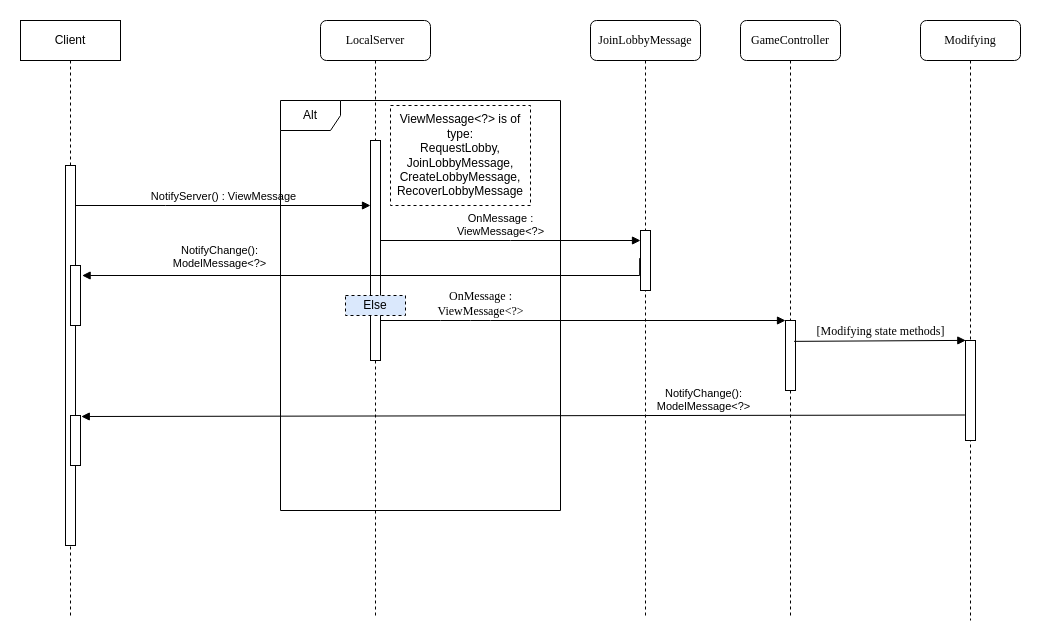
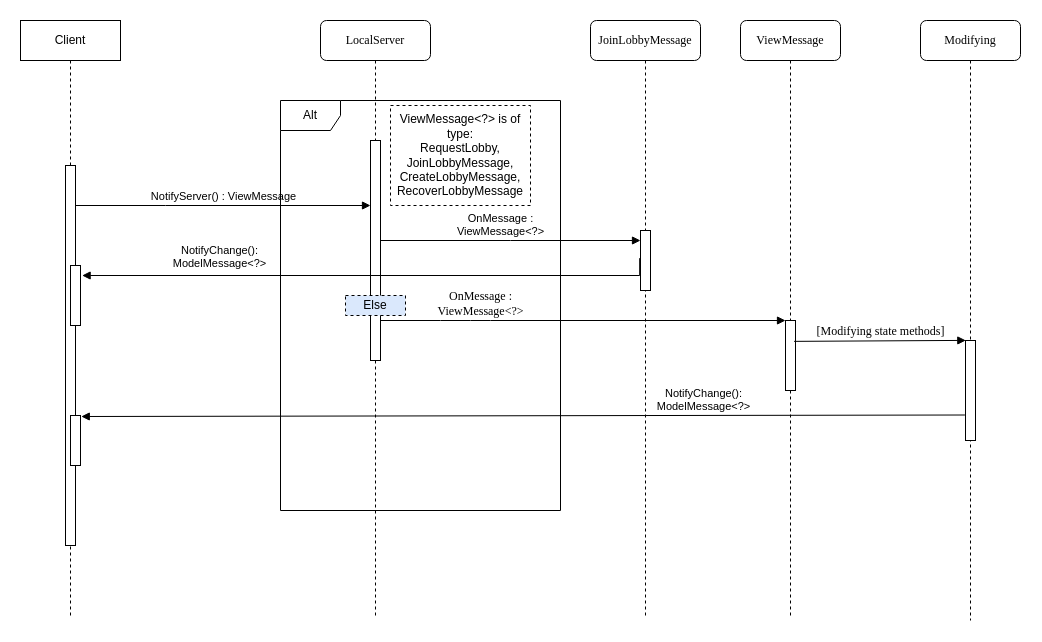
- <mxCell id="6" value="GameController" style="shape=umlLifeline;perimeter=lifelinePerimeter;whiteSpace=wrap;html=1;container=1;collapsible=0;recursiveResize=0;outlineConnect=0;rounded=1;shadow=0;comic=0;labelBackgroundColor=none;strokeWidth=1;fontFamily=Verdana;fontSize=12;align=center;" parent="1" vertex="1"><mxGeometry x="740" y="20" width="100" height="595" as="geometry" /></mxCell>
+ <mxCell id="6" value="ViewMessage" style="shape=umlLifeline;perimeter=lifelinePerimeter;whiteSpace=wrap;html=1;container=1;collapsible=0;recursiveResize=0;outlineConnect=0;rounded=1;shadow=0;comic=0;labelBackgroundColor=none;strokeWidth=1;fontFamily=Verdana;fontSize=12;align=center;" parent="1" vertex="1"><mxGeometry x="740" y="20" width="100" height="595" as="geometry" /></mxCell>
